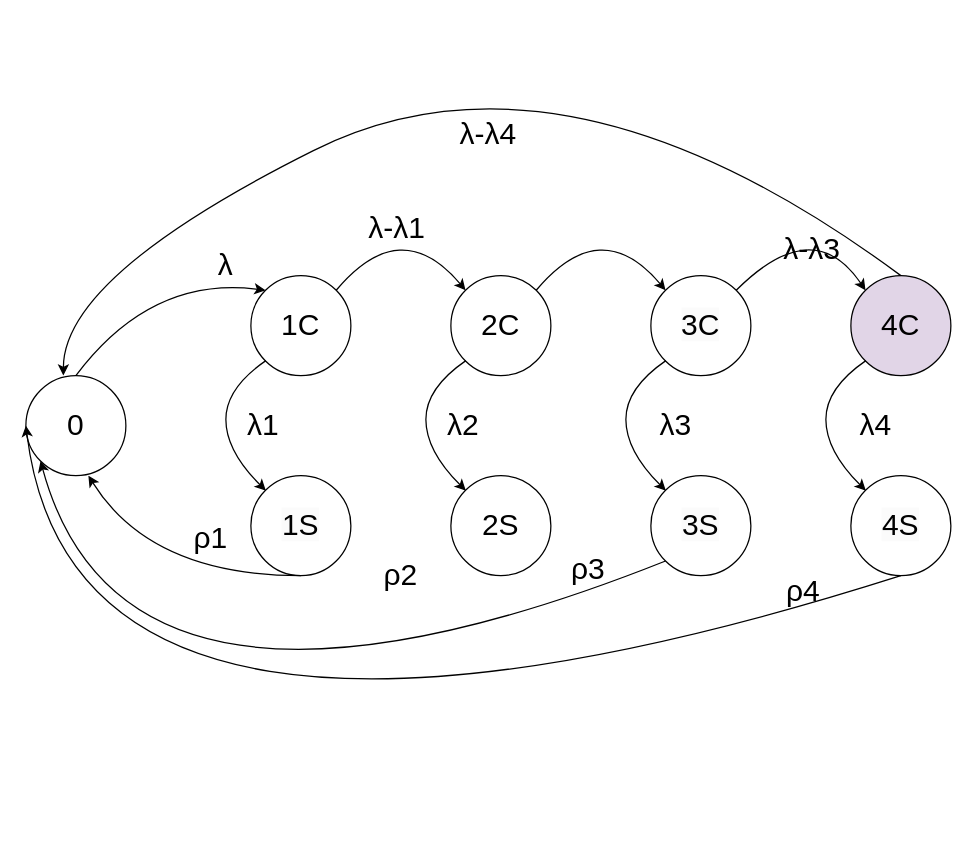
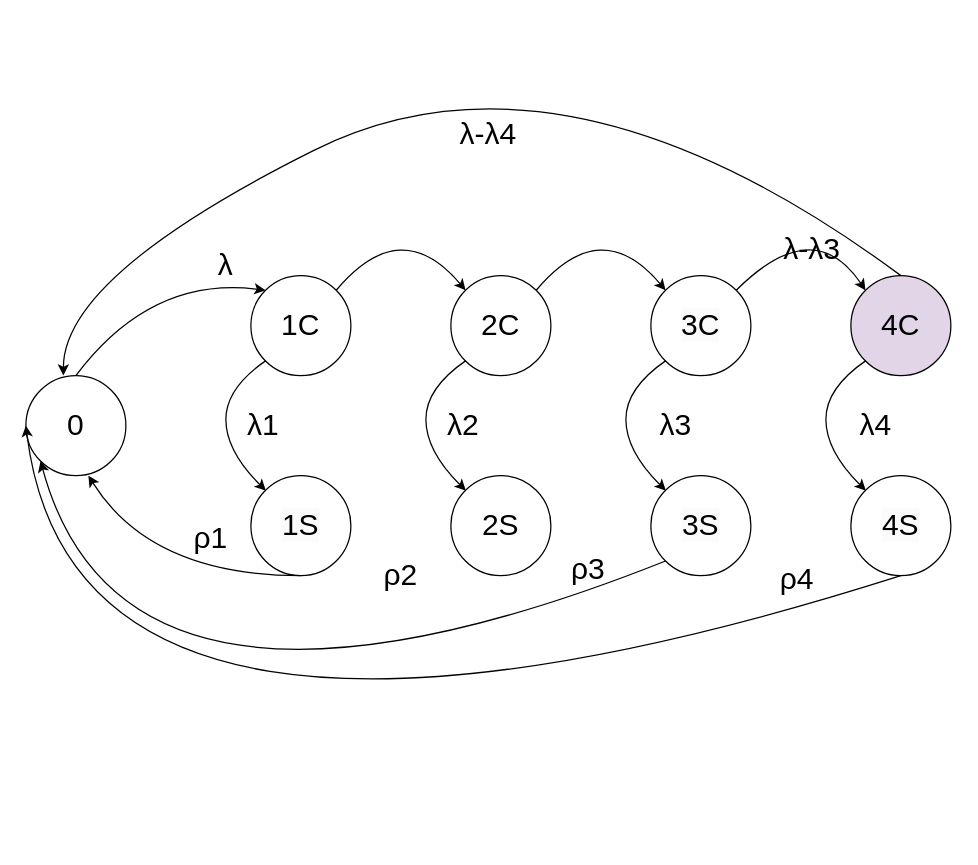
- <mxCell id="27" value="&lt;font style=&quot;font-size: 24px;&quot;&gt;λ-λ1&lt;/font&gt;" style="text;html=1;strokeColor=none;fillColor=none;align=center;verticalAlign=middle;whiteSpace=wrap;rounded=0;" vertex="1" parent="1"><mxGeometry x="287" y="167" width="60" height="30" as="geometry" /></mxCell>
- <mxCell id="32" value="&lt;font style=&quot;font-size: 24px;&quot;&gt;ρ4&lt;br&gt;&lt;/font&gt;" style="text;html=1;strokeColor=none;fillColor=none;align=center;verticalAlign=middle;whiteSpace=wrap;rounded=0;" vertex="1" parent="1"><mxGeometry x="612" y="458" width="60" height="30" as="geometry" /></mxCell>
+ <mxCell id="32" value="&lt;font style=&quot;font-size: 24px;&quot;&gt;ρ4&lt;br&gt;&lt;/font&gt;" style="text;html=1;strokeColor=none;fillColor=none;align=center;verticalAlign=middle;whiteSpace=wrap;rounded=0;" vertex="1" parent="1"><mxGeometry x="607" y="448" width="60" height="30" as="geometry" /></mxCell>
